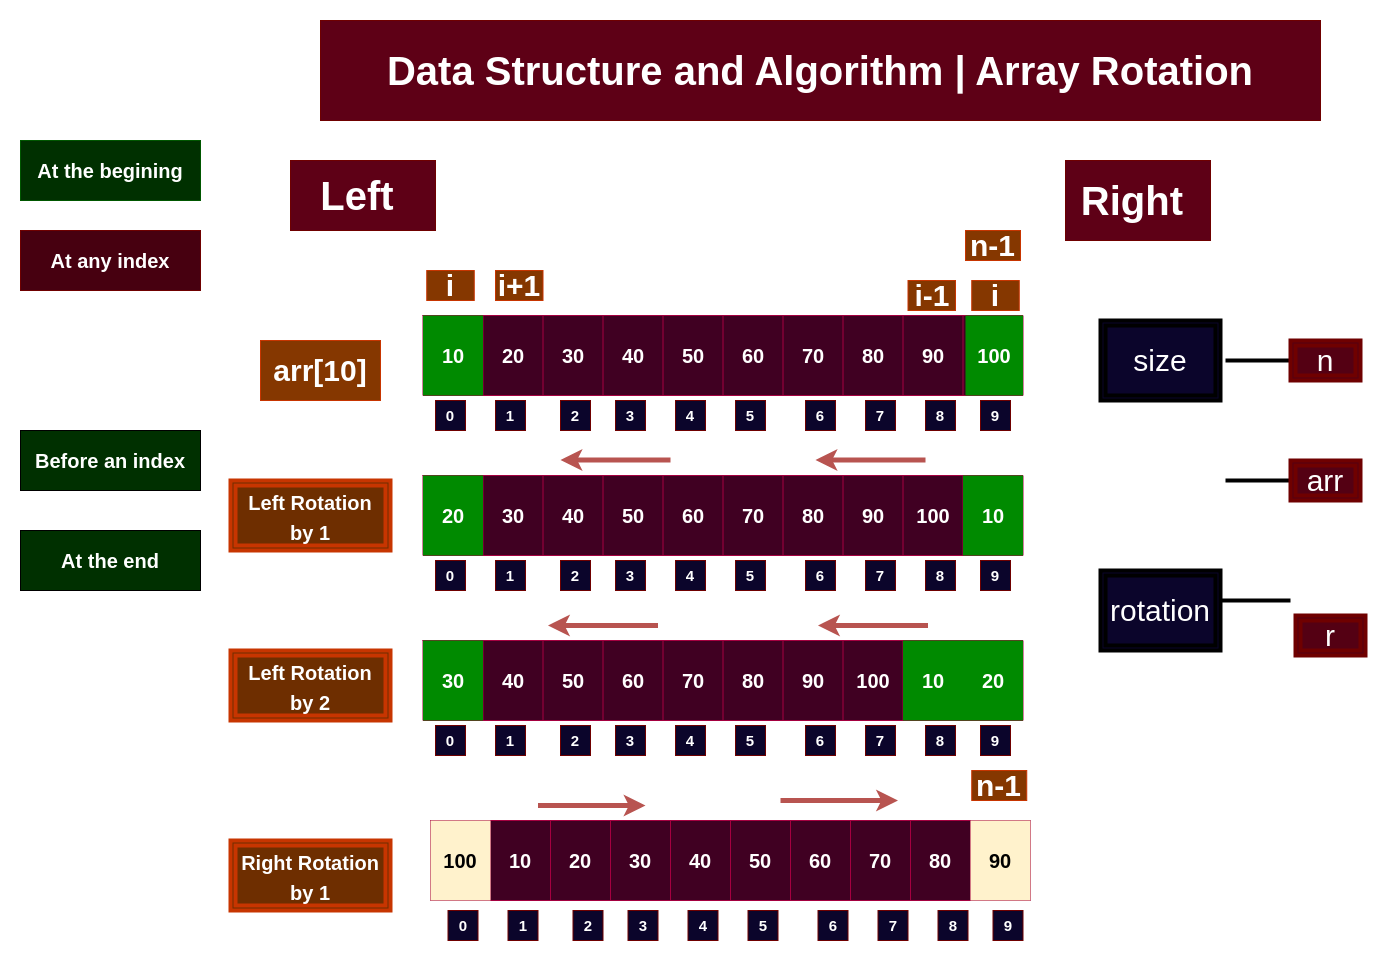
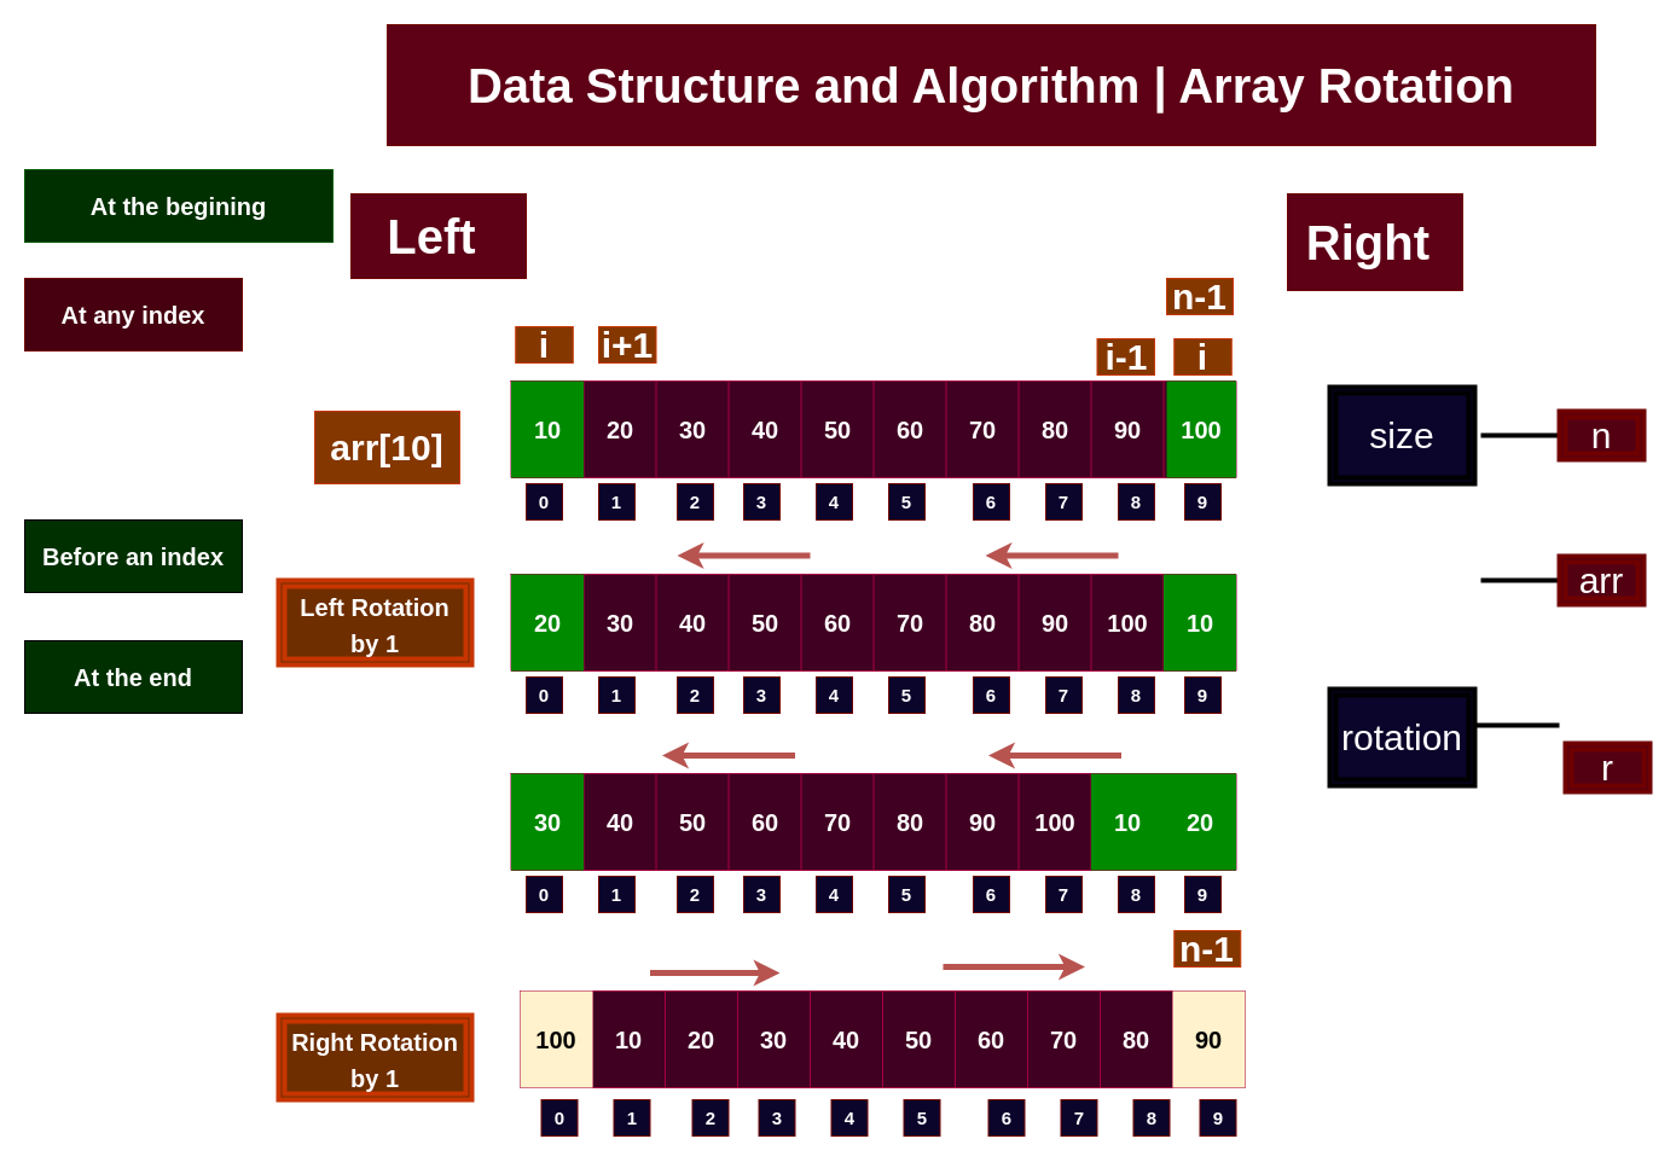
- <mxCell id="3" value="At the begining" style="rounded=0;whiteSpace=wrap;html=1;fontSize=20;fillColor=#003000;fontColor=#ffffff;fontStyle=1;strokeColor=#005700;" parent="1" vertex="1"><mxGeometry x="20" y="140" width="180" height="60" as="geometry" /></mxCell>
+ <mxCell id="3" value="At the begining" style="rounded=0;whiteSpace=wrap;html=1;fontSize=20;fillColor=#003000;fontColor=#ffffff;fontStyle=1;strokeColor=#005700;" parent="1" vertex="1"><mxGeometry x="20" y="140" width="255" height="60" as="geometry" /></mxCell>
- <mxCell id="113" value="&lt;font style=&quot;font-size: 20px&quot;&gt;Left Rotation by 2&lt;/font&gt;" style="shape=ext;double=1;rounded=0;whiteSpace=wrap;html=1;fontSize=25;fontColor=#FFFFFF;strokeWidth=4;fillColor=#6E2E00;strokeColor=#C73500;fontStyle=1" vertex="1" parent="1"><mxGeometry x="230" y="650" width="160" height="70" as="geometry" /></mxCell>
